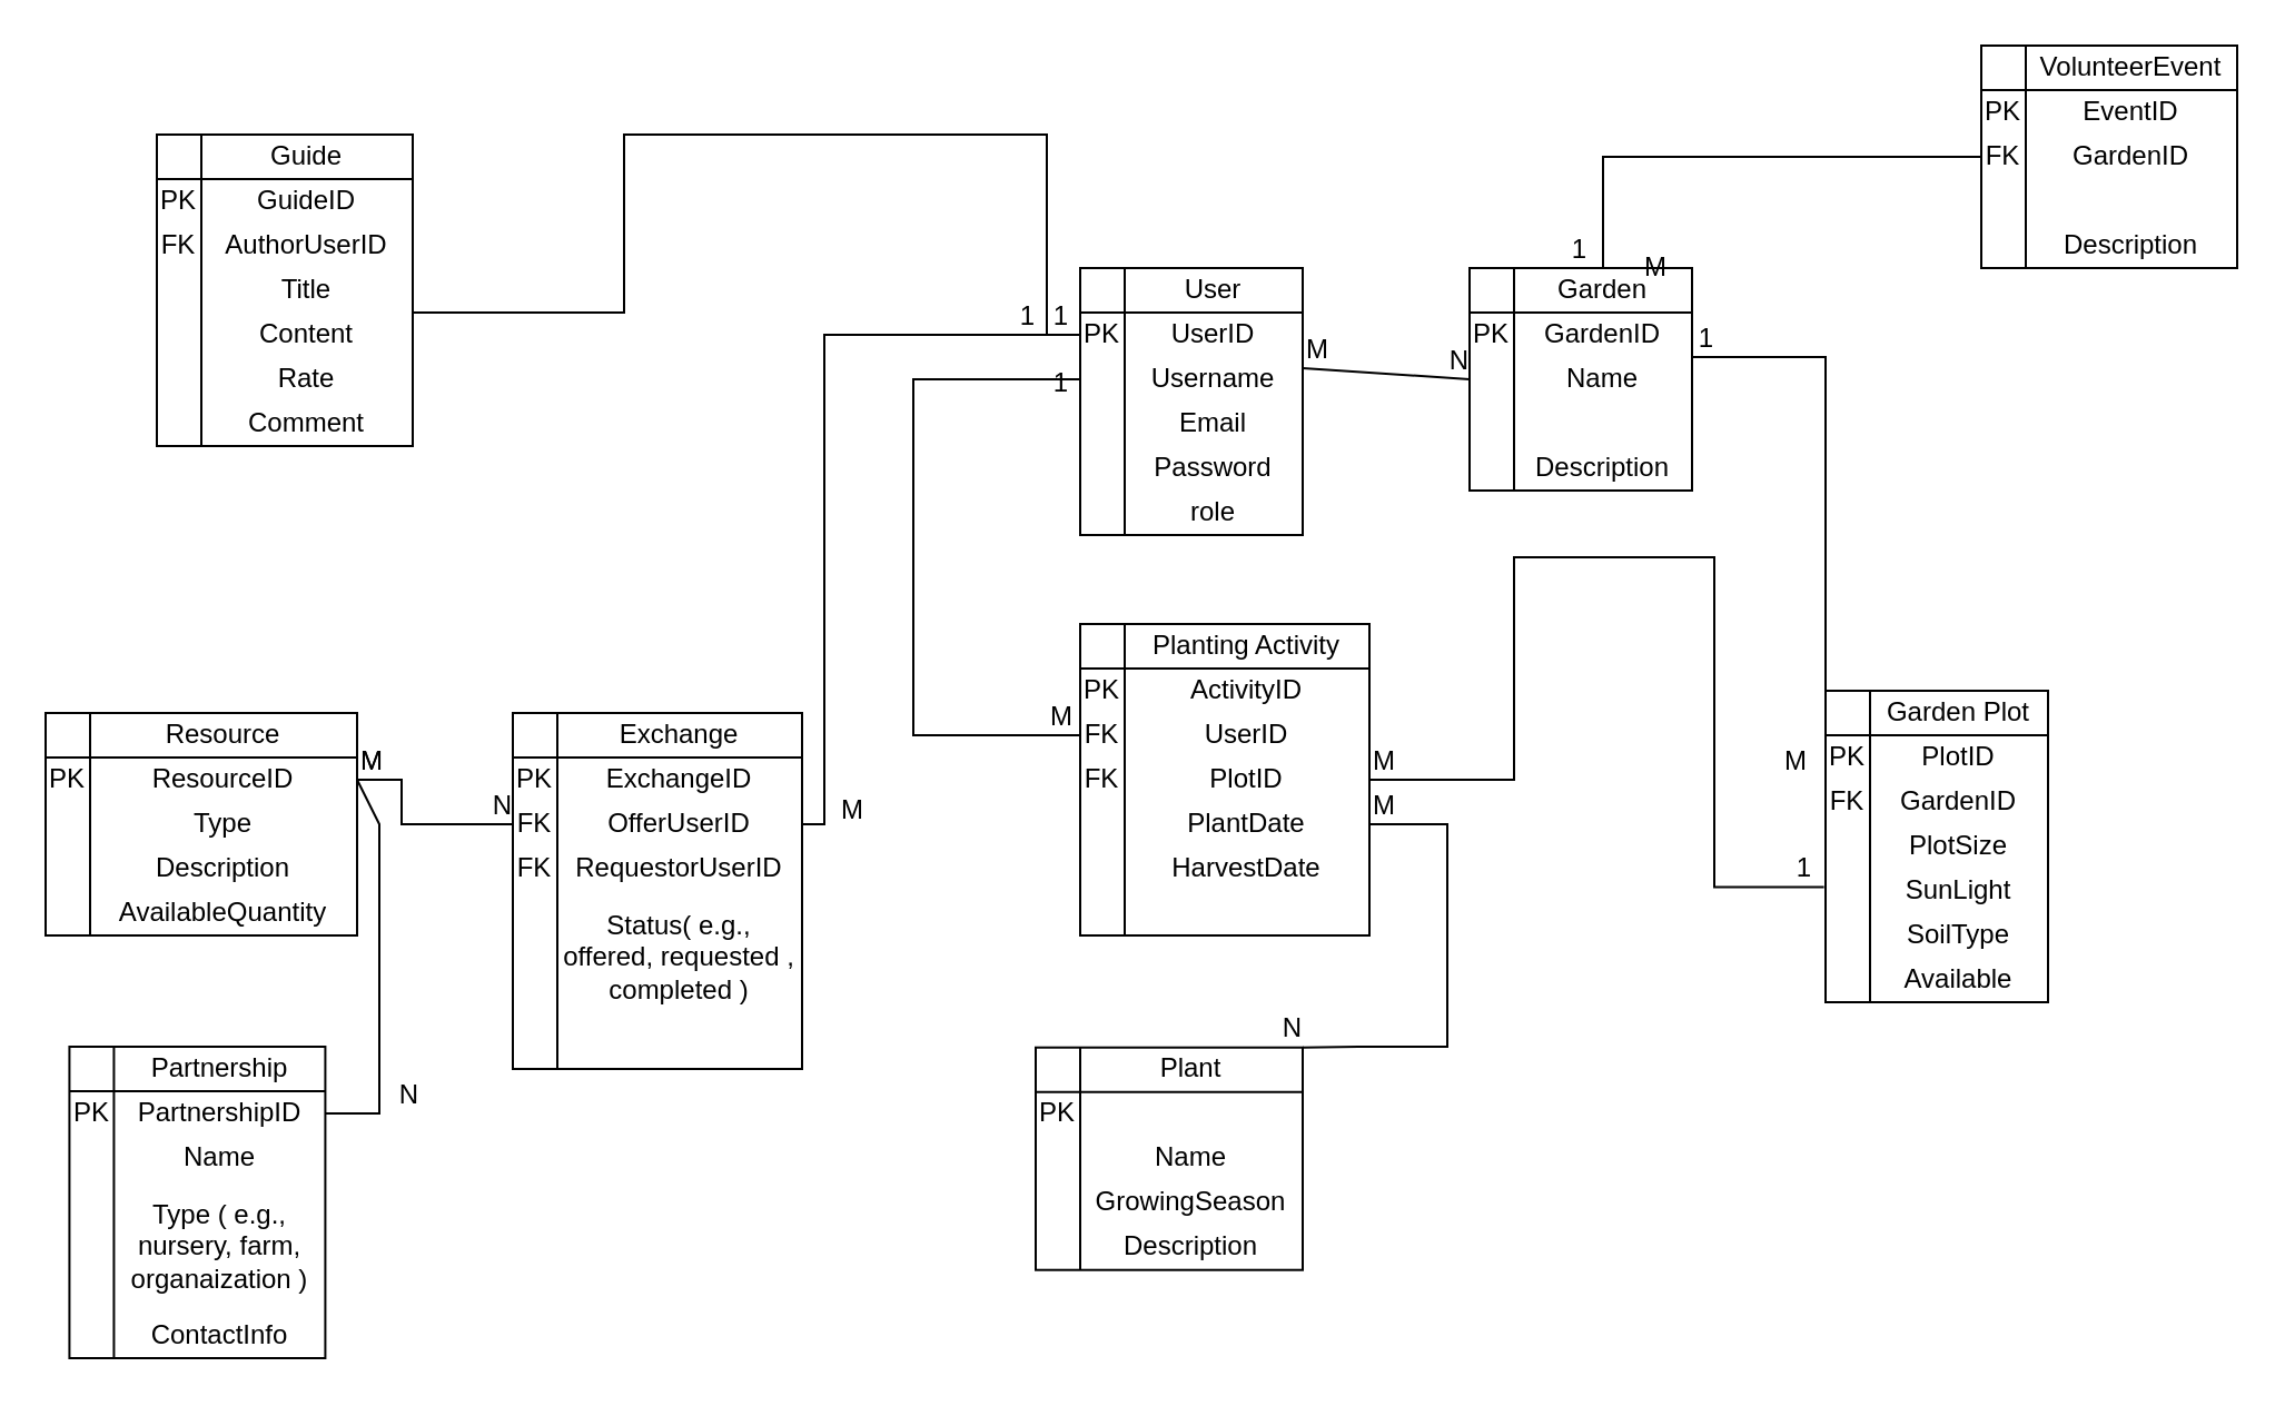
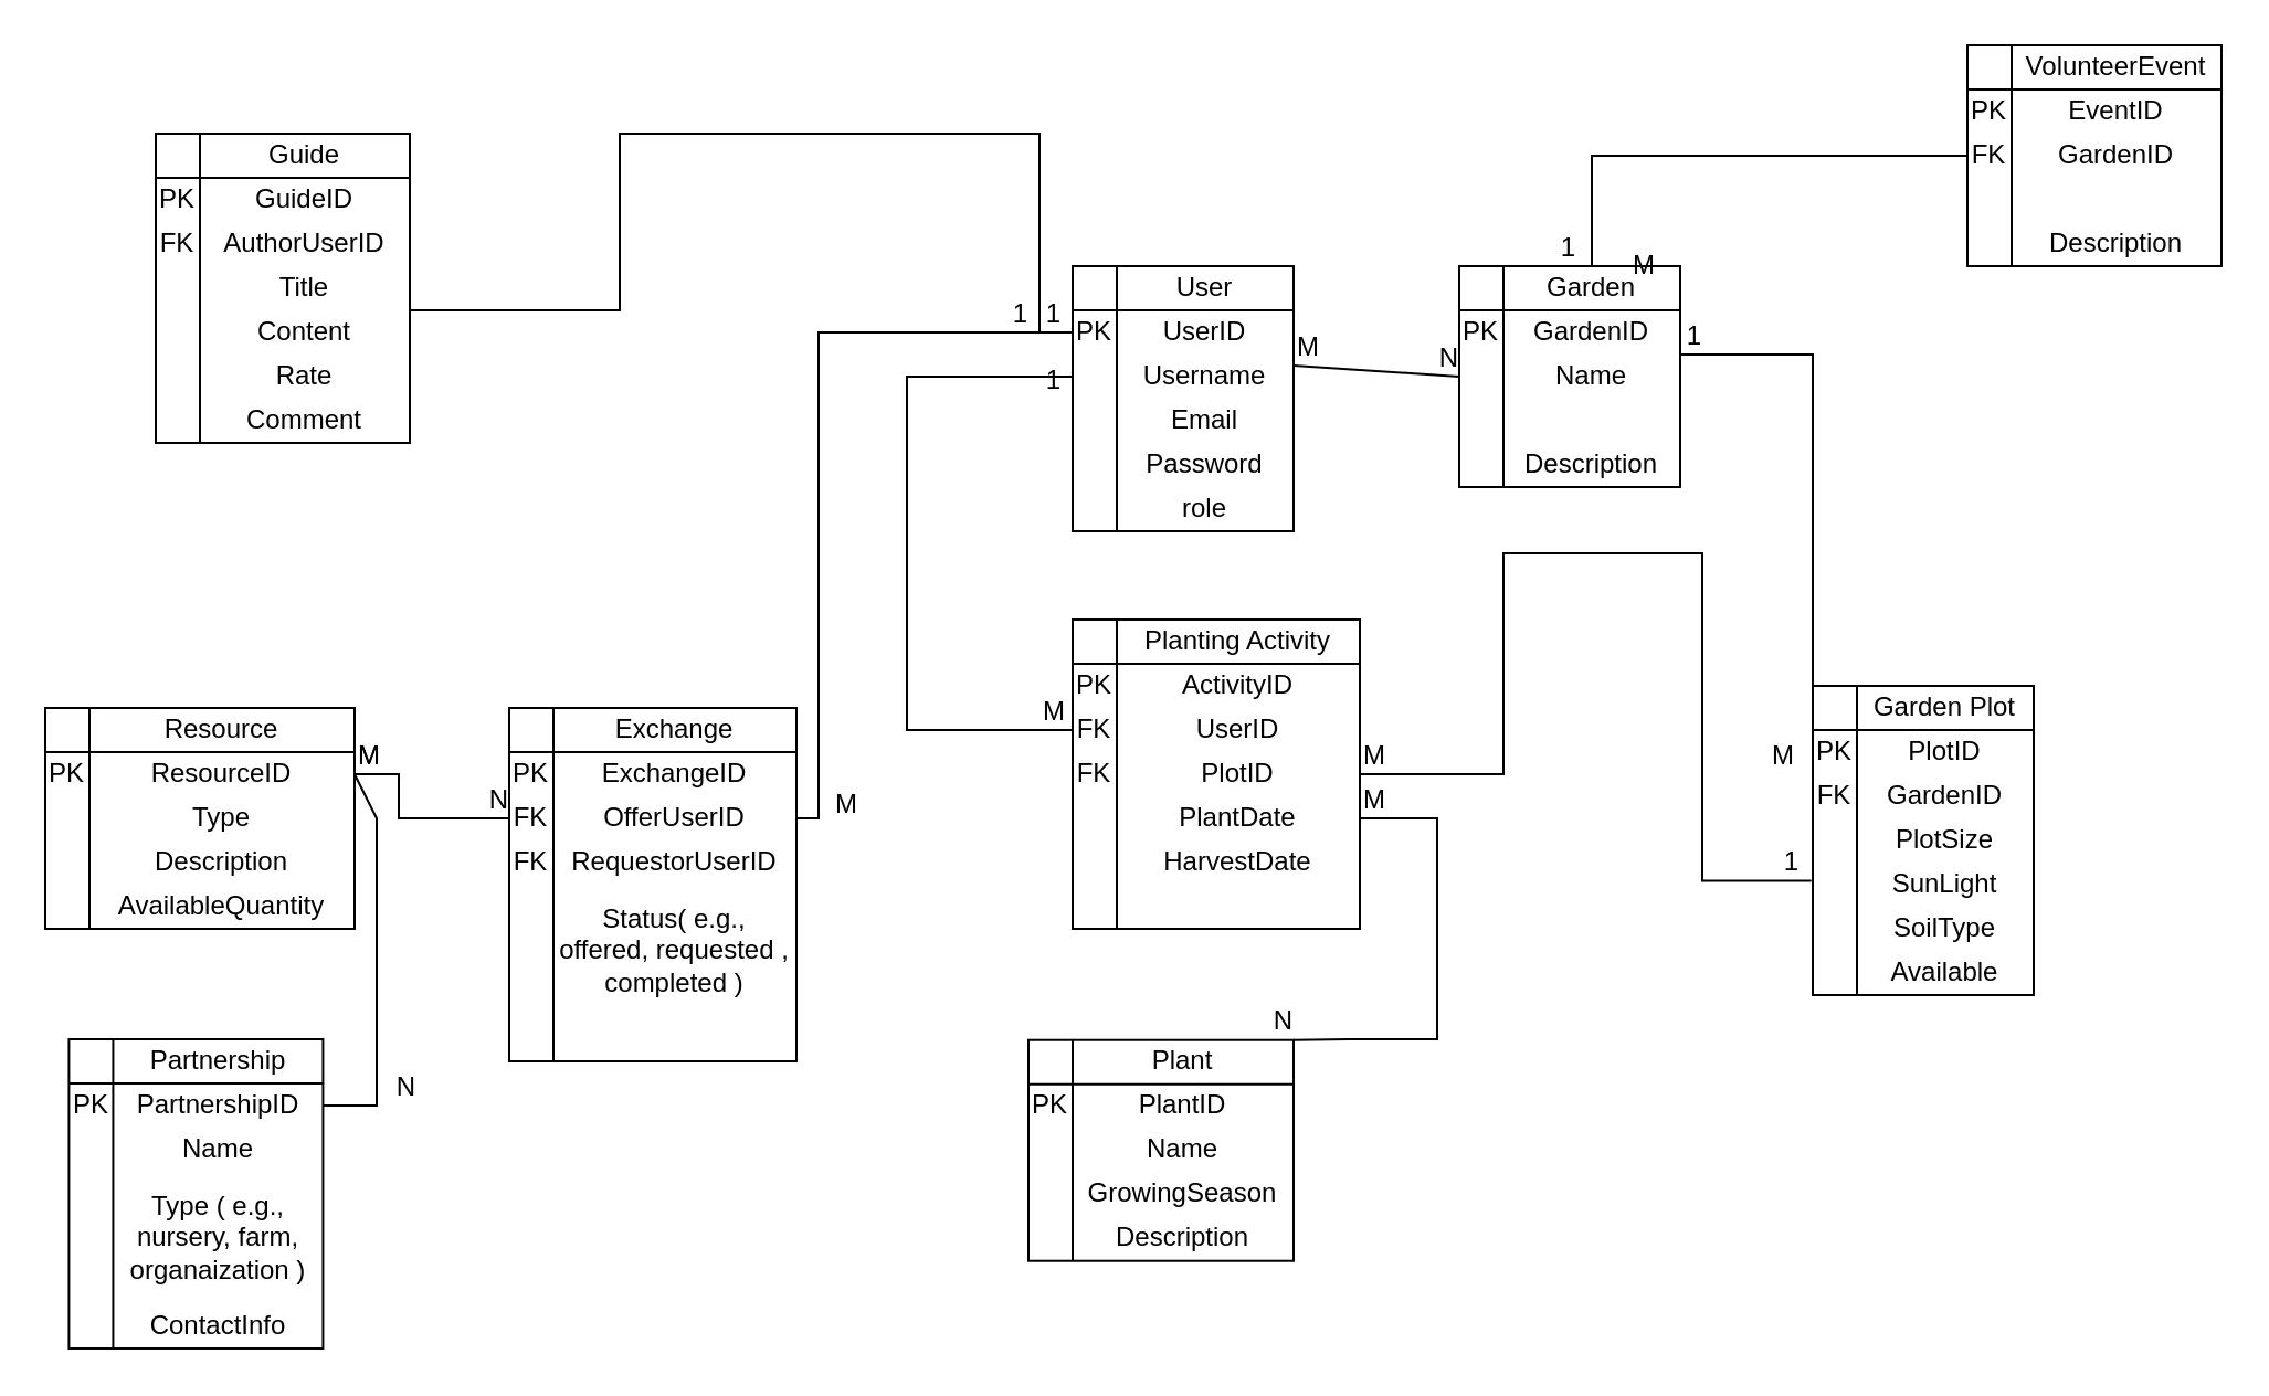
+ <mxCell id="37" value="PlantID" style="text;html=1;strokeColor=none;fillColor=none;align=center;verticalAlign=middle;whiteSpace=wrap;rounded=0;" parent="1" vertex="1"><mxGeometry x="485" y="490.36" width="100" height="20" as="geometry" /></mxCell>
